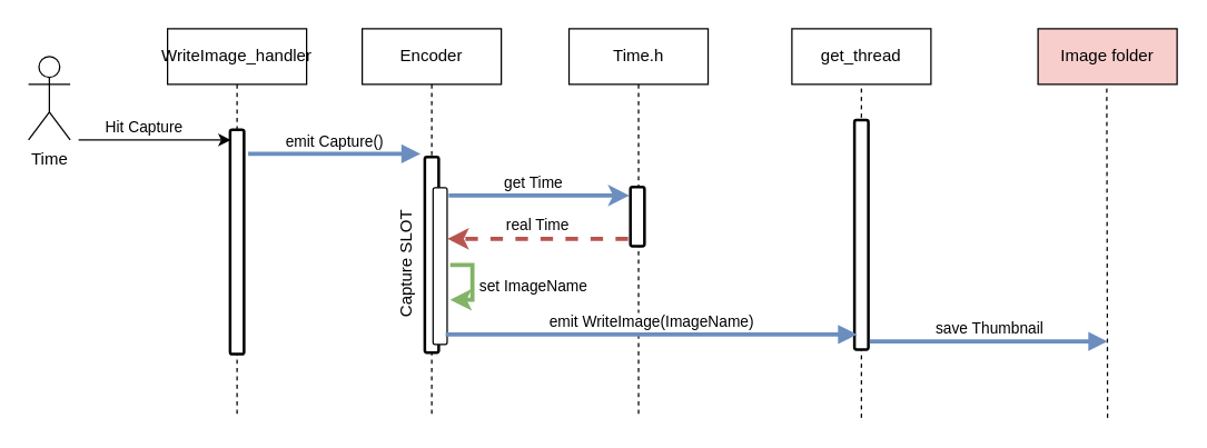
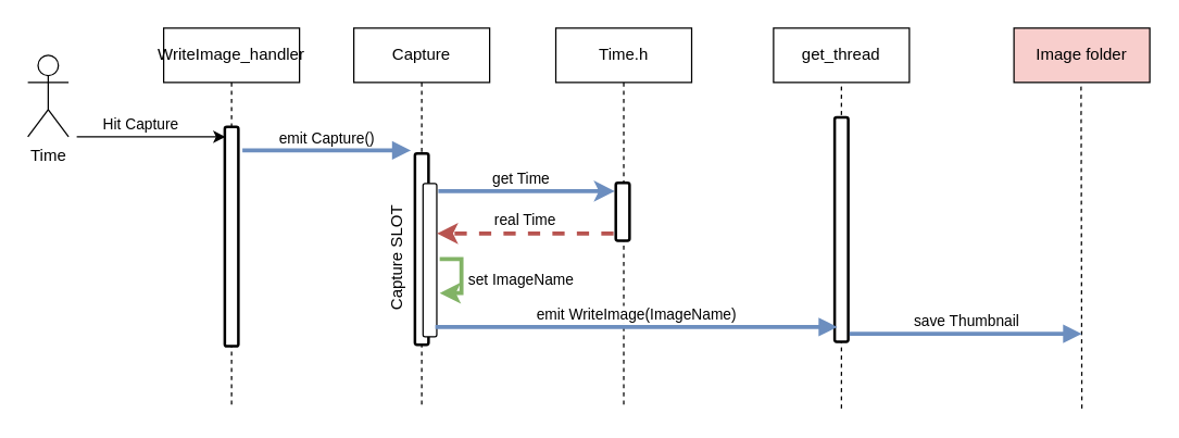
- <mxCell id="3" value="Encoder" style="shape=umlLifeline;perimeter=lifelinePerimeter;whiteSpace=wrap;html=1;container=0;dropTarget=0;collapsible=0;recursiveResize=0;outlineConnect=0;portConstraint=eastwest;newEdgeStyle={&quot;edgeStyle&quot;:&quot;elbowEdgeStyle&quot;,&quot;elbow&quot;:&quot;vertical&quot;,&quot;curved&quot;:0,&quot;rounded&quot;:0};" parent="1" vertex="1"><mxGeometry x="260" y="20" width="100" height="280" as="geometry" /></mxCell>
+ <mxCell id="3" value="Capture" style="shape=umlLifeline;perimeter=lifelinePerimeter;whiteSpace=wrap;html=1;container=0;dropTarget=0;collapsible=0;recursiveResize=0;outlineConnect=0;portConstraint=eastwest;newEdgeStyle={&quot;edgeStyle&quot;:&quot;elbowEdgeStyle&quot;,&quot;elbow&quot;:&quot;vertical&quot;,&quot;curved&quot;:0,&quot;rounded&quot;:0};" parent="1" vertex="1"><mxGeometry x="260" y="20" width="100" height="280" as="geometry" /></mxCell>
